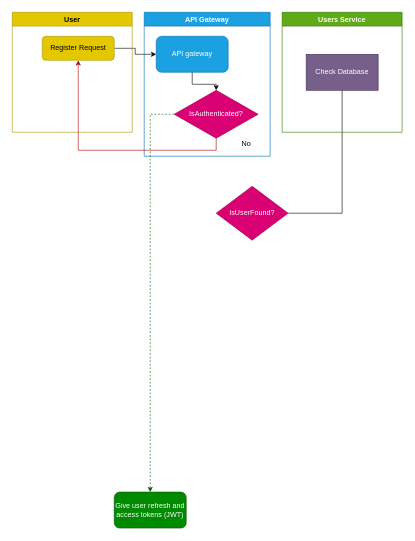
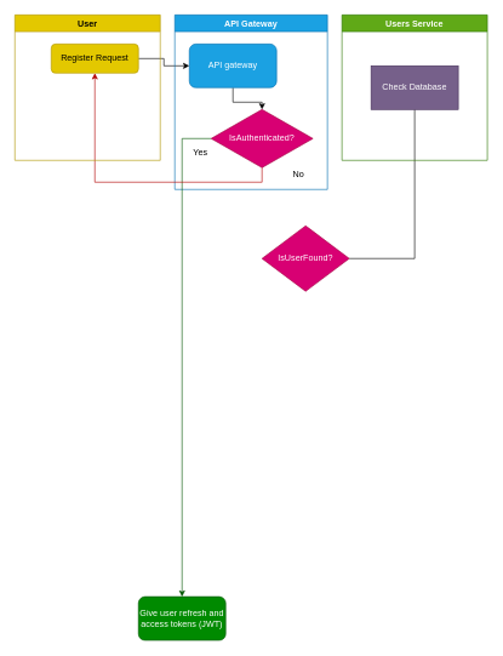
+ <mxCell id="7" value="Yes" style="text;html=1;align=center;verticalAlign=middle;resizable=0;points=[];autosize=1;strokeColor=none;fillColor=none;" vertex="1" parent="3"><mxGeometry x="20" y="180" width="30" height="20" as="geometry" /></mxCell>
- <mxCell id="9" style="edgeStyle=orthogonalEdgeStyle;rounded=0;orthogonalLoop=1;jettySize=auto;html=1;exitX=0;exitY=0.5;exitDx=0;exitDy=0;fillColor=#008a00;strokeColor=#005700;dashed=1;" edge="1" parent="1" source="6" target="8"><mxGeometry relative="1" as="geometry" /></mxCell>
+ <mxCell id="9" style="edgeStyle=orthogonalEdgeStyle;rounded=0;orthogonalLoop=1;jettySize=auto;html=1;exitX=0;exitY=0.5;exitDx=0;exitDy=0;fillColor=#008a00;strokeColor=#005700;" edge="1" parent="1" source="6" target="8"><mxGeometry relative="1" as="geometry" /></mxCell>
